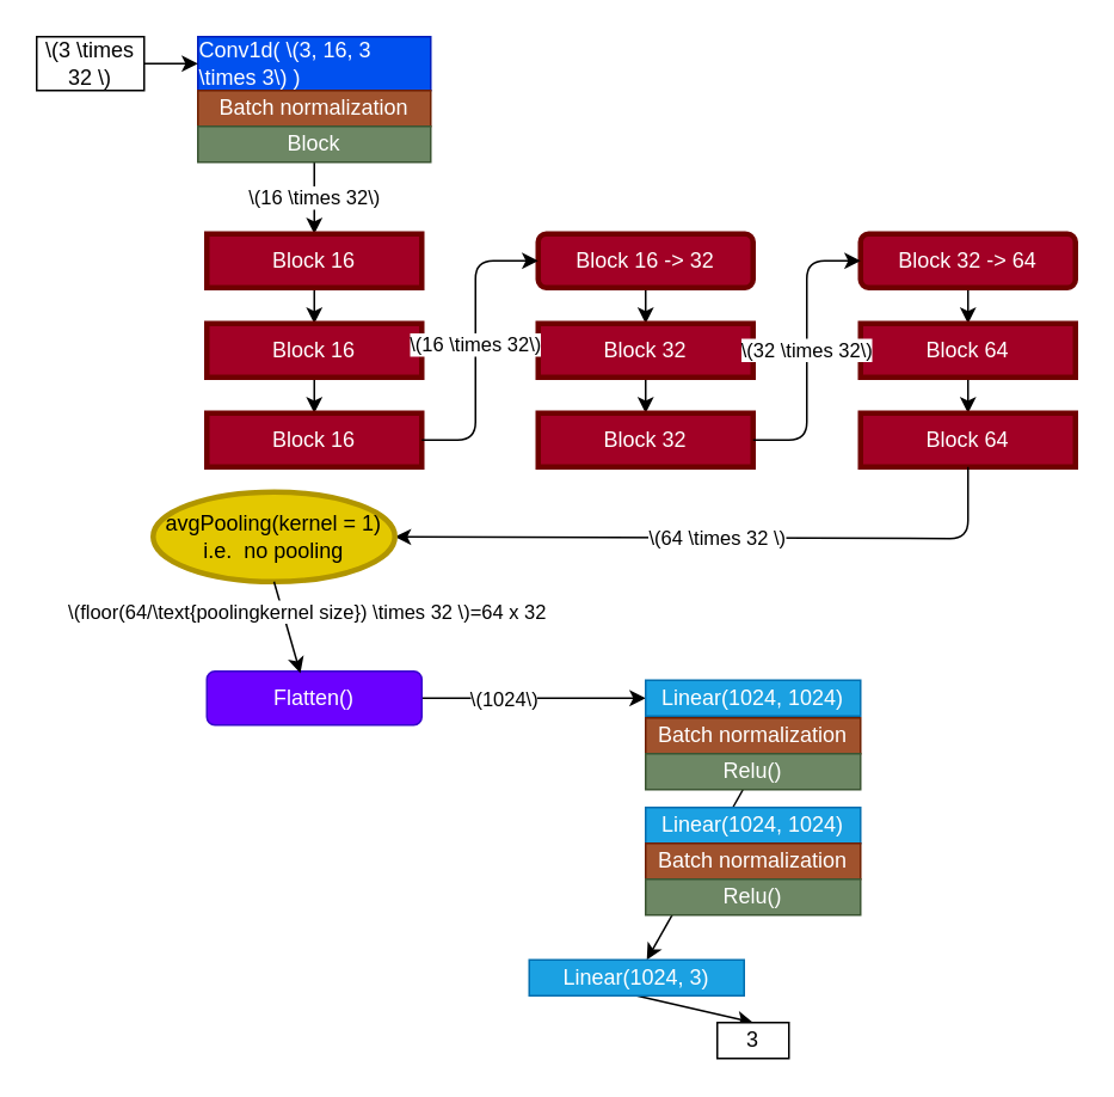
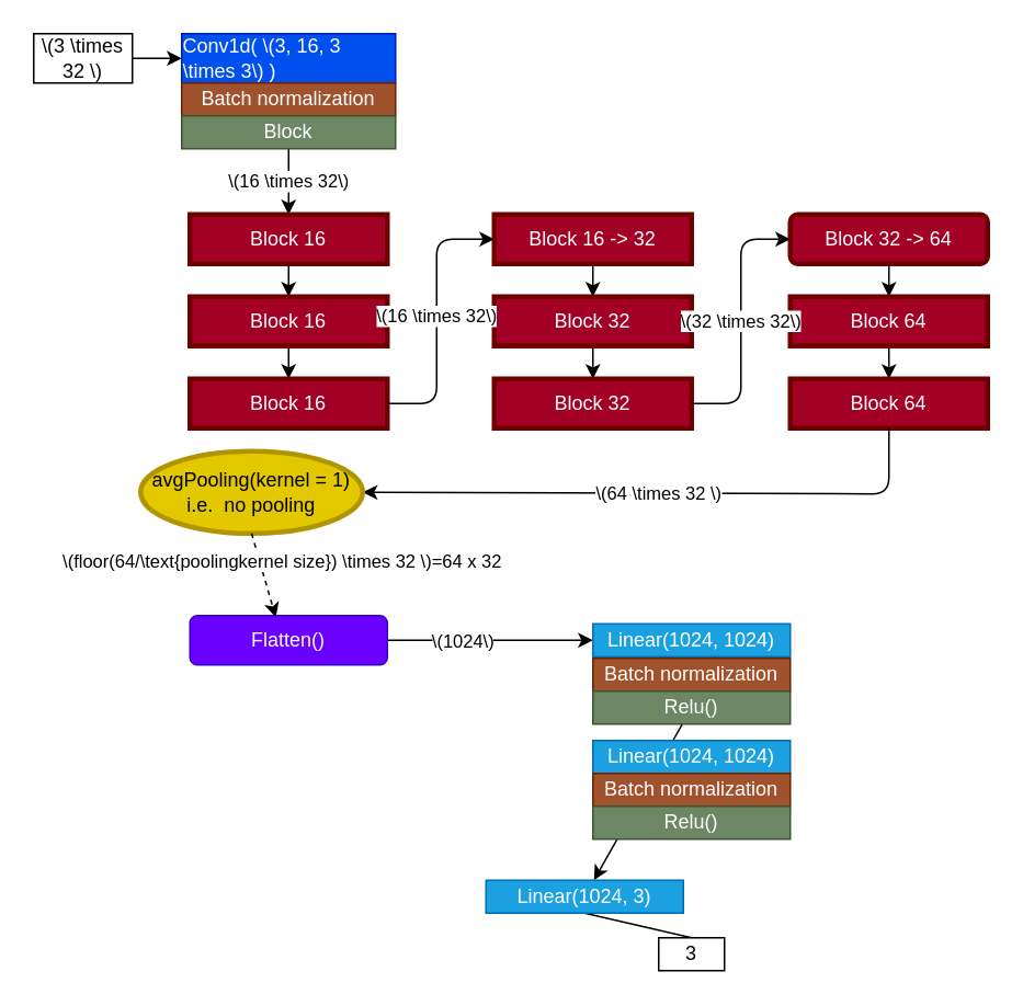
- <mxCell id="12" value="Block 16 -&amp;gt; 32" style="whiteSpace=wrap;html=1;fillColor=#a20025;fontColor=#ffffff;strokeColor=#6F0000;strokeWidth=3;rounded=1;" vertex="1" parent="1"><mxGeometry x="300" y="130" width="120" height="30" as="geometry" /></mxCell>
+ <mxCell id="12" value="Block 16 -&amp;gt; 32" style="rounded=0;whiteSpace=wrap;html=1;fillColor=#a20025;fontColor=#ffffff;strokeColor=#6F0000;strokeWidth=3;" vertex="1" parent="1"><mxGeometry x="300" y="130" width="120" height="30" as="geometry" /></mxCell>
- <mxCell id="30" value="&lt;span style=&quot;&quot;&gt;\(floor(64/\text{poolingkernel size}) \times 32 \)=64 x 32&lt;/span&gt;" style="edgeStyle=none;html=1;entryX=0.435;entryY=0.037;entryDx=0;entryDy=0;entryPerimeter=0;exitX=0.5;exitY=1;exitDx=0;exitDy=0;" edge="1" parent="1" source="22" target="25"><mxGeometry x="-0.217" y="13" relative="1" as="geometry"><Array as="points" /><mxPoint x="167" y="334" as="sourcePoint" /><mxPoint x="210" y="244" as="targetPoint" /><mxPoint as="offset" /></mxGeometry></mxCell>
+ <mxCell id="30" value="&lt;span style=&quot;&quot;&gt;\(floor(64/\text{poolingkernel size}) \times 32 \)=64 x 32&lt;/span&gt;" style="edgeStyle=none;html=1;entryX=0.435;entryY=0.037;entryDx=0;entryDy=0;entryPerimeter=0;exitX=0.5;exitY=1;exitDx=0;exitDy=0;dashed=1;" edge="1" parent="1" source="22" target="25"><mxGeometry x="-0.217" y="13" relative="1" as="geometry"><Array as="points" /><mxPoint x="167" y="334" as="sourcePoint" /><mxPoint x="210" y="244" as="targetPoint" /><mxPoint as="offset" /></mxGeometry></mxCell>
- <mxCell id="38" style="edgeStyle=none;html=1;exitX=0.5;exitY=1;exitDx=0;exitDy=0;entryX=0.5;entryY=0;entryDx=0;entryDy=0;" edge="1" parent="1" source="39" target="40"><mxGeometry relative="1" as="geometry" /></mxCell>
+ <mxCell id="38" style="edgeStyle=none;html=1;exitX=0.5;exitY=1;exitDx=0;exitDy=0;entryX=0.5;entryY=0;entryDx=0;entryDy=0;endArrow=none;" edge="1" parent="1" source="39" target="40"><mxGeometry relative="1" as="geometry" /></mxCell>
